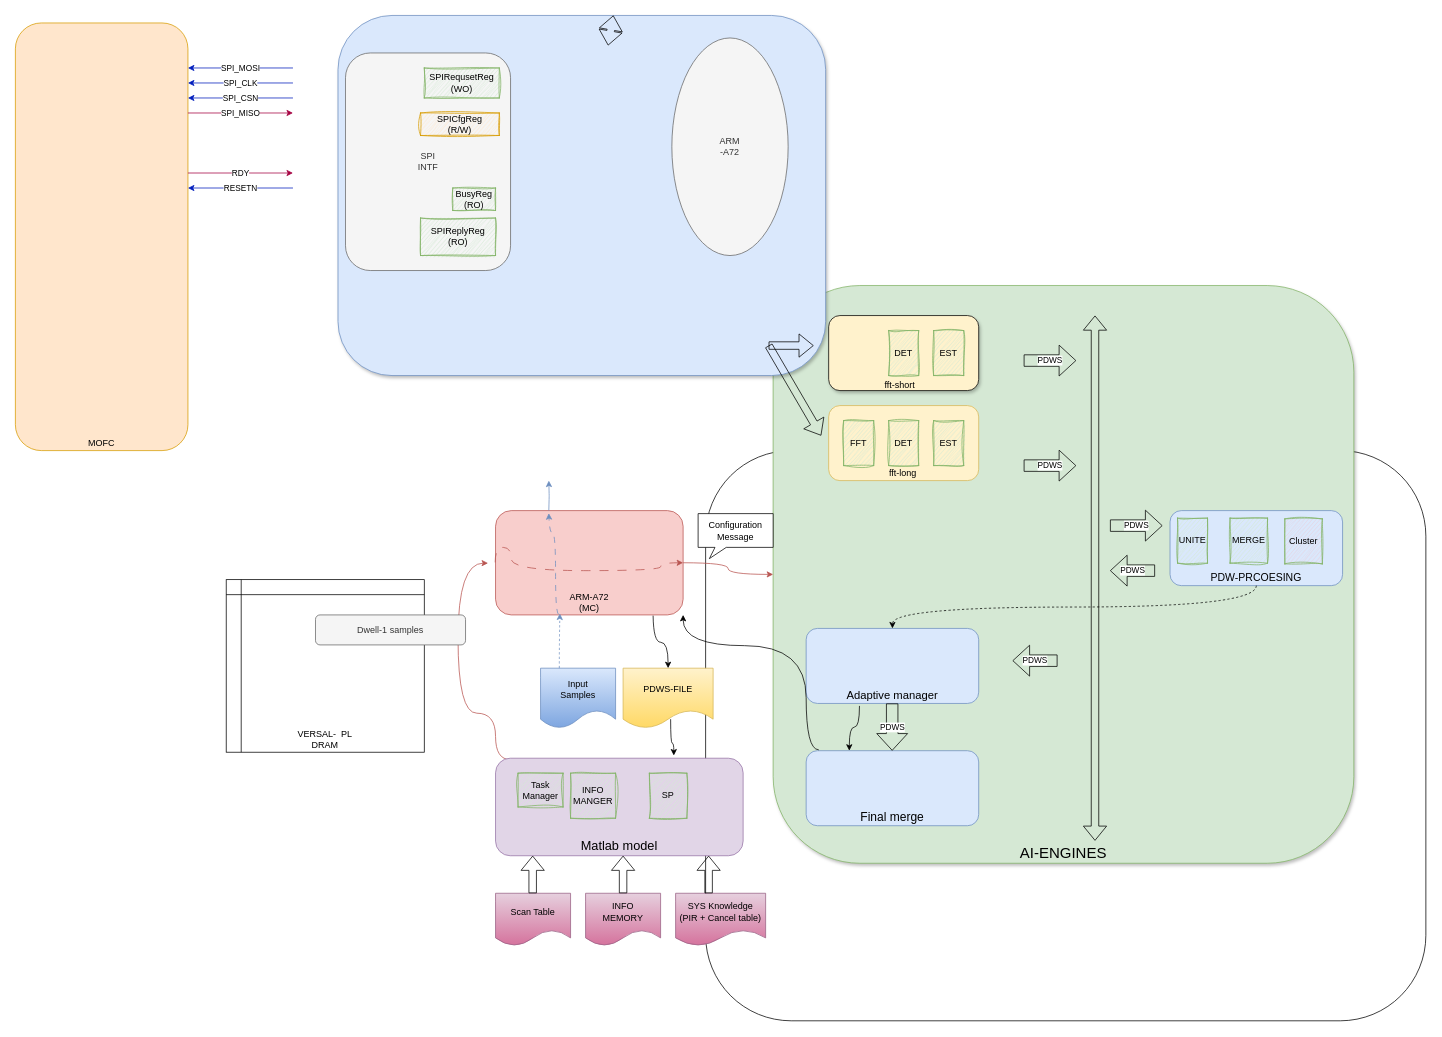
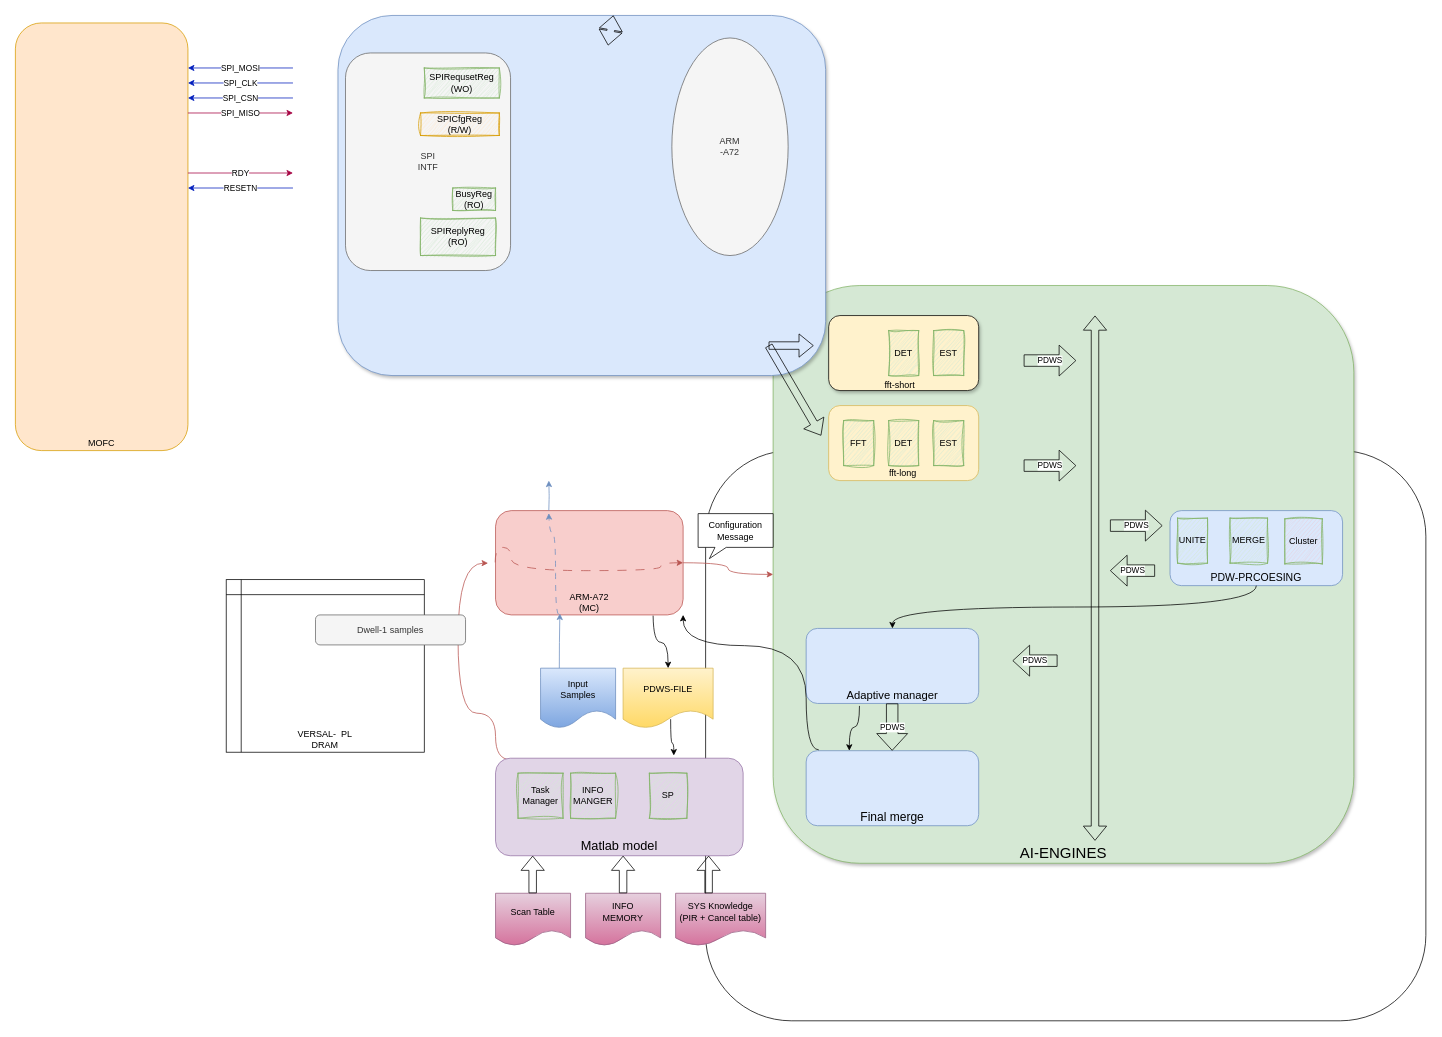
- <mxCell id="29" style="edgeStyle=orthogonalEdgeStyle;curved=1;rounded=0;orthogonalLoop=1;jettySize=auto;html=1;exitX=0.5;exitY=1;exitDx=0;exitDy=0;elbow=vertical;entryX=0.5;entryY=0;entryDx=0;entryDy=0;dashed=1;" parent="1" source="20" target="19" edge="1"><mxGeometry relative="1" as="geometry"><mxPoint x="1344" y="545" as="sourcePoint" /><mxPoint x="1649" y="910" as="targetPoint" /></mxGeometry></mxCell>
+ <mxCell id="29" style="edgeStyle=orthogonalEdgeStyle;curved=1;rounded=0;orthogonalLoop=1;jettySize=auto;html=1;exitX=0.5;exitY=1;exitDx=0;exitDy=0;elbow=vertical;entryX=0.5;entryY=0;entryDx=0;entryDy=0;" parent="1" source="20" target="19" edge="1"><mxGeometry relative="1" as="geometry"><mxPoint x="1344" y="545" as="sourcePoint" /><mxPoint x="1649" y="910" as="targetPoint" /></mxGeometry></mxCell>
- <mxCell id="54" style="edgeStyle=orthogonalEdgeStyle;curved=1;rounded=0;orthogonalLoop=1;jettySize=auto;html=1;exitX=0.25;exitY=0;exitDx=0;exitDy=0;entryX=0.343;entryY=0.987;entryDx=0;entryDy=0;entryPerimeter=0;fillColor=#dae8fc;strokeColor=#6c8ebf;dashed=1;" parent="1" source="32" target="30" edge="1"><mxGeometry relative="1" as="geometry" /></mxCell>
+ <mxCell id="54" style="edgeStyle=orthogonalEdgeStyle;curved=1;rounded=0;orthogonalLoop=1;jettySize=auto;html=1;exitX=0.25;exitY=0;exitDx=0;exitDy=0;entryX=0.343;entryY=0.987;entryDx=0;entryDy=0;entryPerimeter=0;fillColor=#dae8fc;strokeColor=#6c8ebf;" parent="1" source="32" target="30" edge="1"><mxGeometry relative="1" as="geometry" /></mxCell>
- <mxCell id="37" value="Task&lt;div&gt;Manager&lt;/div&gt;" style="rounded=0;whiteSpace=wrap;html=1;fillColor=#d5e8d4;strokeColor=#82b366;glass=0;sketch=1;curveFitting=1;jiggle=2;" parent="1" vertex="1"><mxGeometry x="690" y="1030" width="60" height="45" as="geometry" /></mxCell>
+ <mxCell id="37" value="Task&lt;div&gt;Manager&lt;/div&gt;" style="rounded=0;whiteSpace=wrap;html=1;fillColor=#d5e8d4;strokeColor=#82b366;glass=0;sketch=1;curveFitting=1;jiggle=2;" parent="1" vertex="1"><mxGeometry x="690" y="1030" width="60" height="60" as="geometry" /></mxCell>
